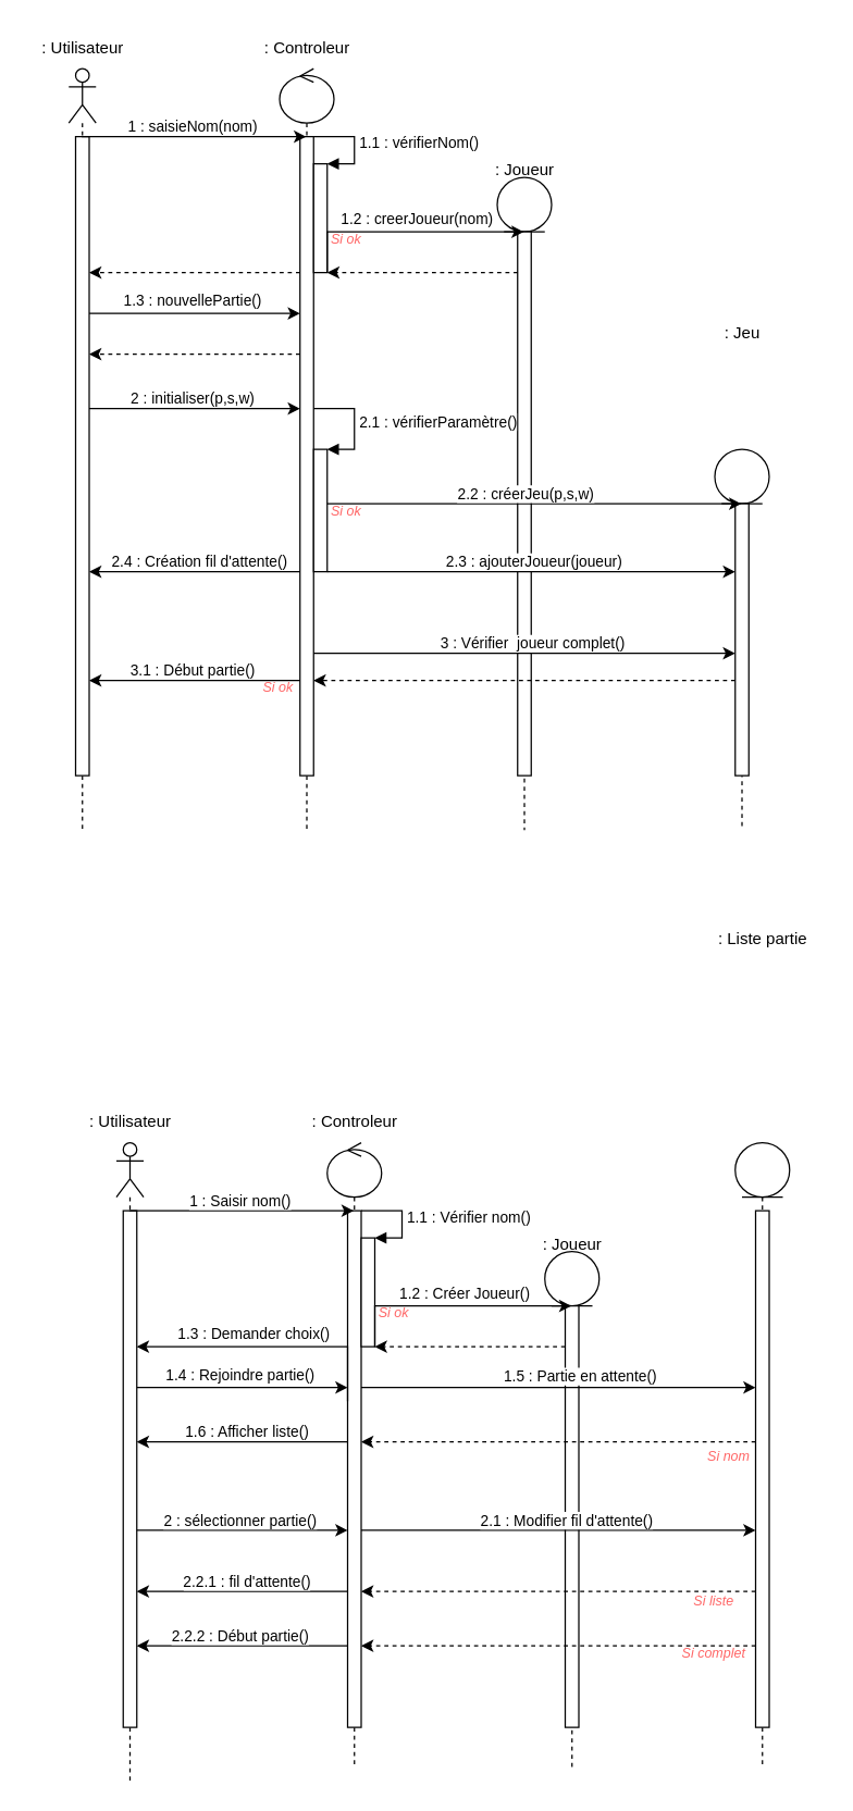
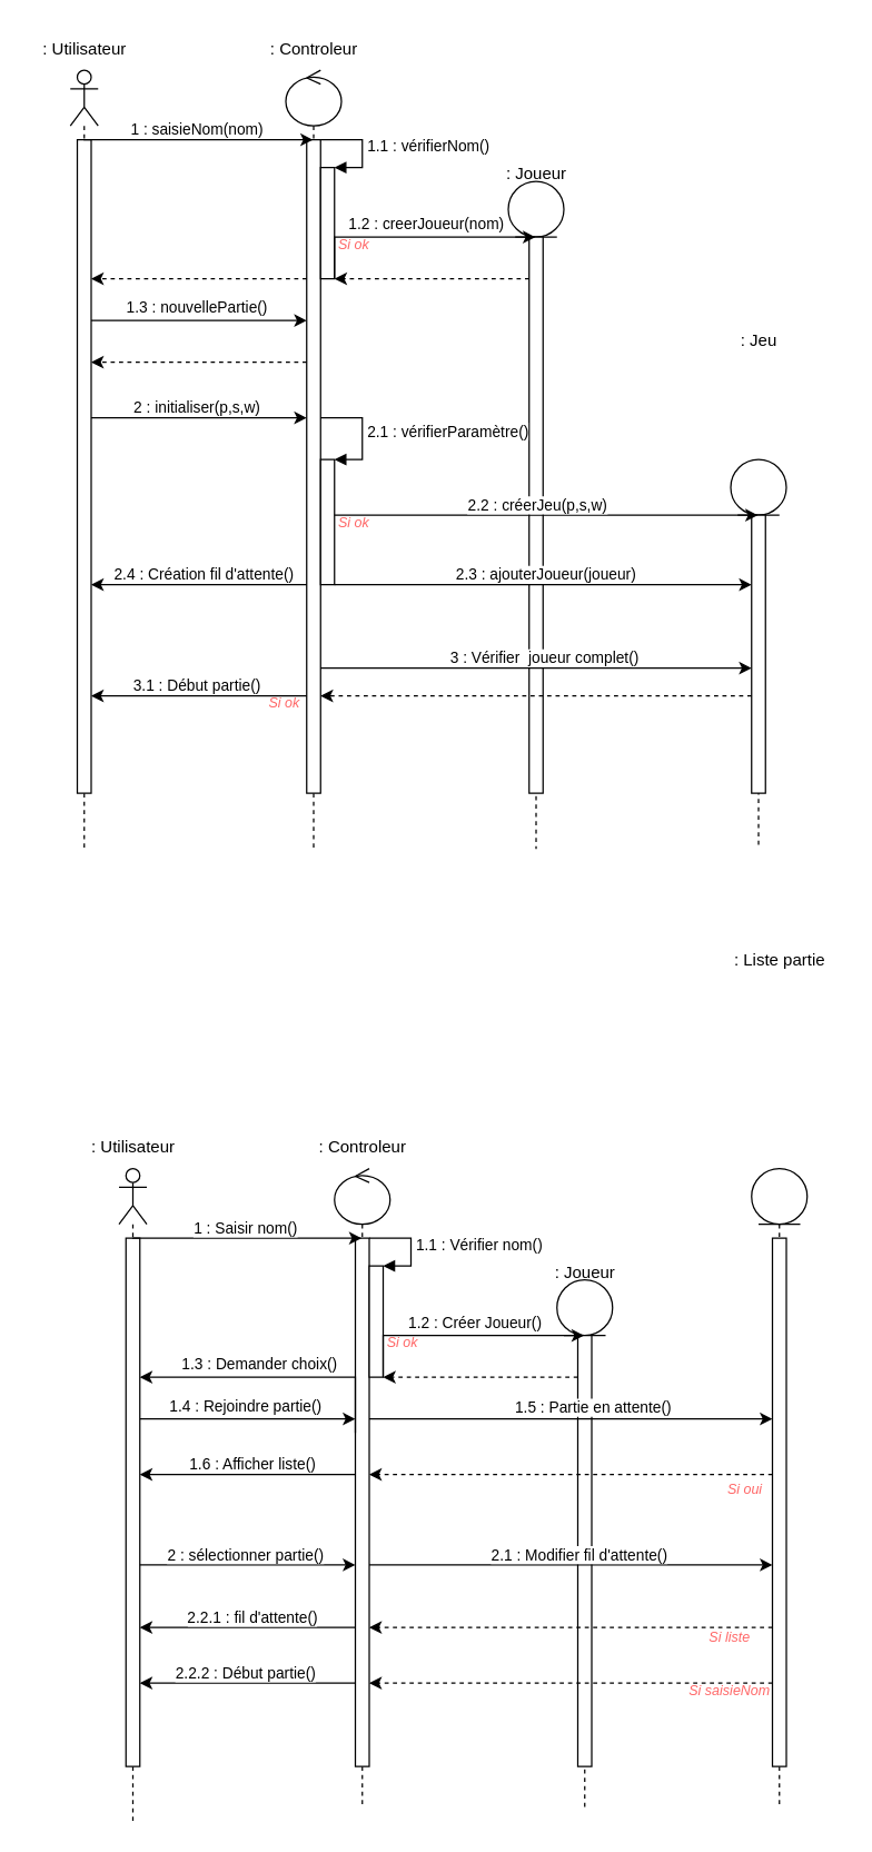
- <mxCell id="74" value="&lt;font style=&quot;font-size: 10px;&quot;&gt;&lt;i&gt;Si nom&lt;/i&gt;&lt;/font&gt;" style="text;html=1;align=center;verticalAlign=middle;resizable=0;points=[];autosize=1;strokeColor=none;fillColor=none;fontColor=#FF6666;" parent="1" vertex="1"><mxGeometry x="510" y="1055" width="50" height="30" as="geometry" /></mxCell>
+ <mxCell id="74" value="&lt;font style=&quot;font-size: 10px;&quot;&gt;&lt;i&gt;Si oui&lt;/i&gt;&lt;/font&gt;" style="text;html=1;align=center;verticalAlign=middle;resizable=0;points=[];autosize=1;strokeColor=none;fillColor=none;fontColor=#FF6666;" parent="1" vertex="1"><mxGeometry x="510" y="1055" width="50" height="30" as="geometry" /></mxCell>
- <mxCell id="84" value="&lt;span style=&quot;font-size: 10px;&quot;&gt;&lt;i&gt;Si complet&lt;/i&gt;&lt;/span&gt;" style="text;html=1;align=center;verticalAlign=middle;resizable=0;points=[];autosize=1;strokeColor=none;fillColor=none;fontColor=#FF6666;" parent="1" vertex="1"><mxGeometry x="489" y="1200" width="70" height="30" as="geometry" /></mxCell>
+ <mxCell id="84" value="&lt;span style=&quot;font-size: 10px;&quot;&gt;&lt;i&gt;Si saisieNom&lt;/i&gt;&lt;/span&gt;" style="text;html=1;align=center;verticalAlign=middle;resizable=0;points=[];autosize=1;strokeColor=none;fillColor=none;fontColor=#FF6666;" parent="1" vertex="1"><mxGeometry x="489" y="1200" width="70" height="30" as="geometry" /></mxCell>
